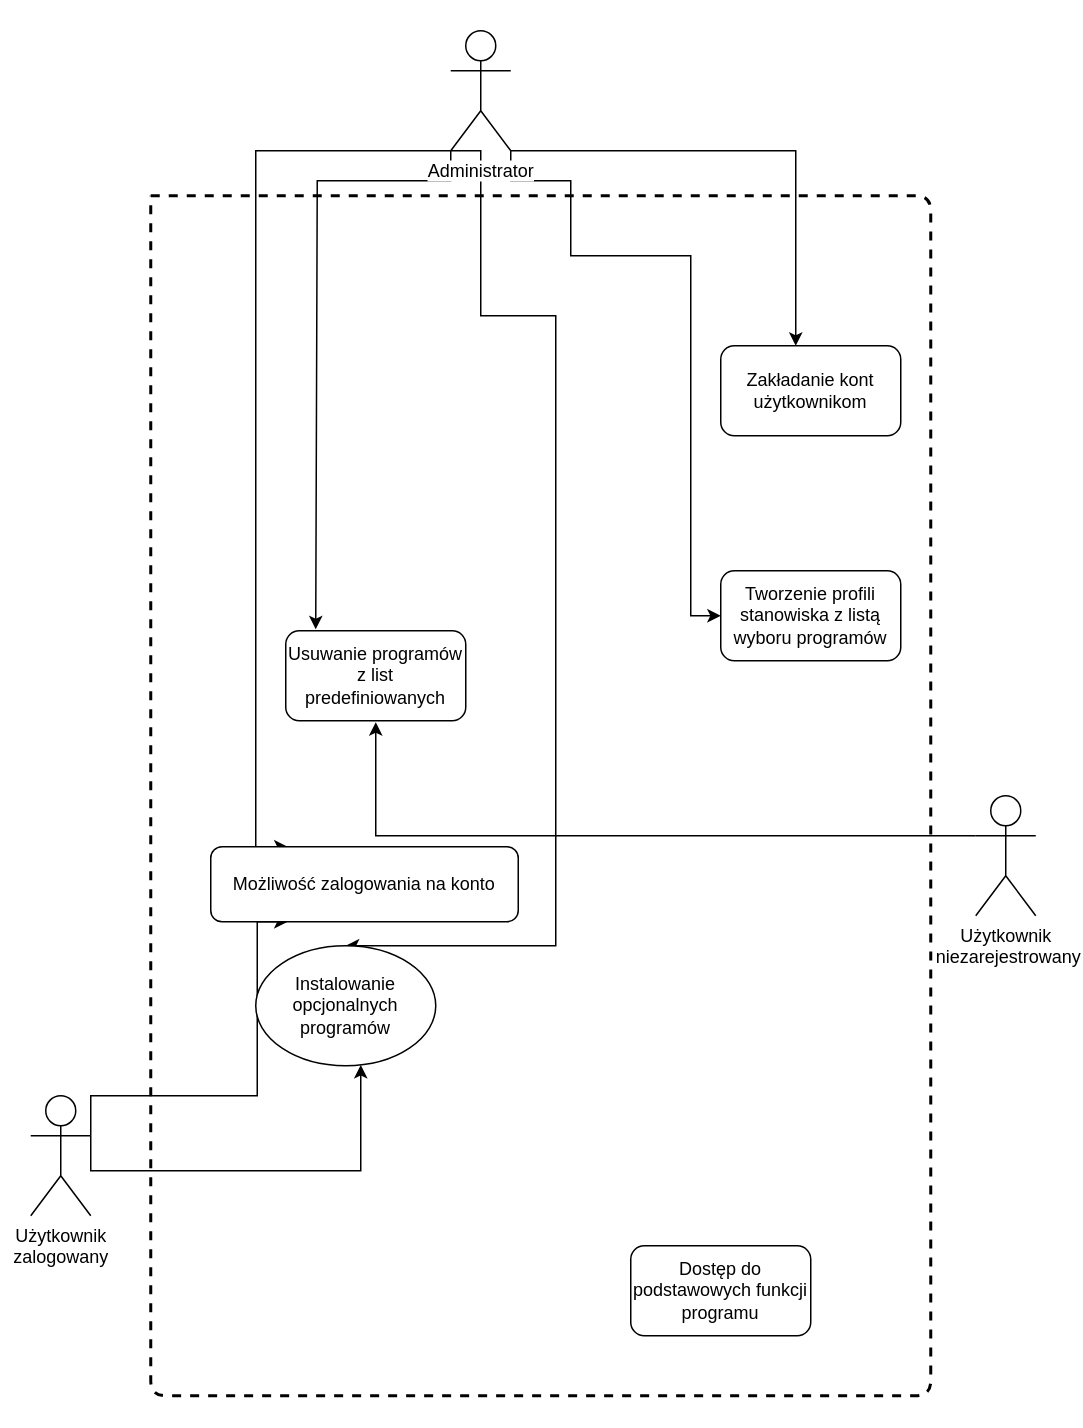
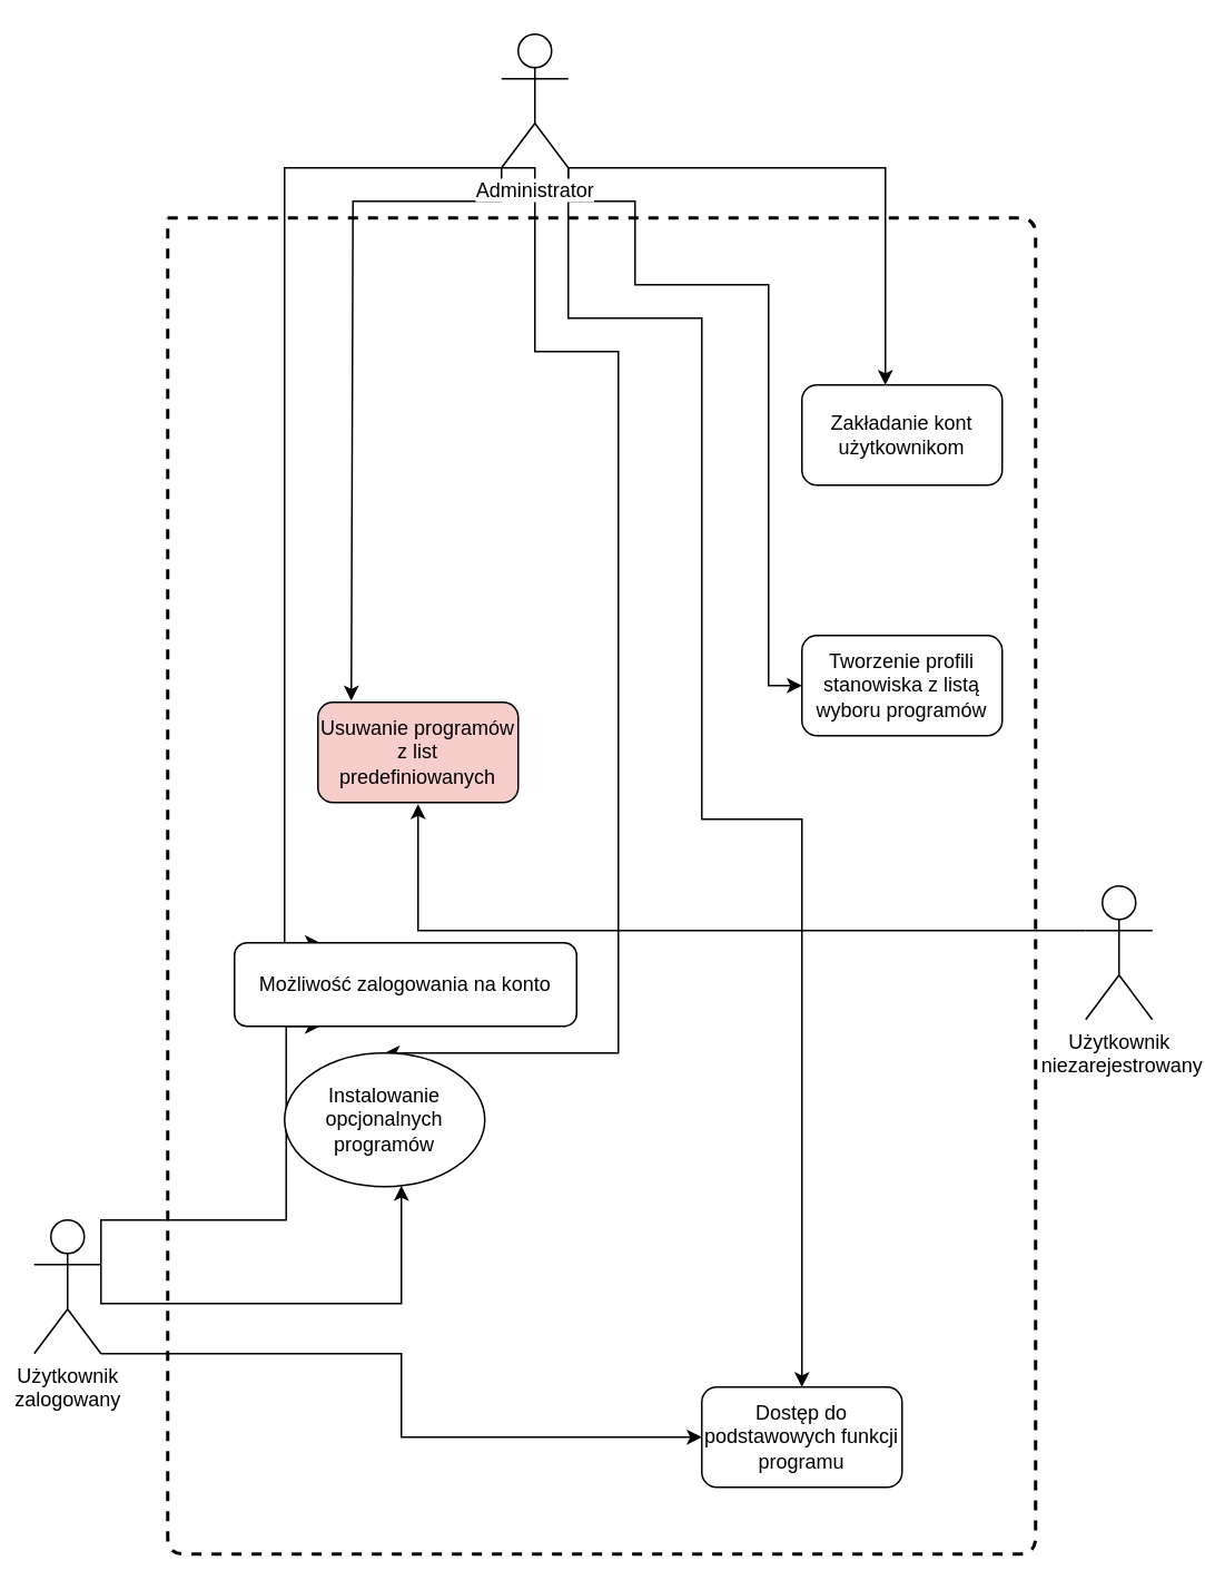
- <mxCell id="17" value="Usuwanie programów z list predefiniowanych" style="rounded=1;whiteSpace=wrap;html=1;perimeterSpacing=1;" vertex="1" parent="1"><mxGeometry x="190" y="420" width="120" height="60" as="geometry" /></mxCell>
+ <mxCell id="17" value="Usuwanie programów z list predefiniowanych" style="rounded=1;whiteSpace=wrap;html=1;perimeterSpacing=1;fillColor=#f8cecc;" vertex="1" parent="1"><mxGeometry x="190" y="420" width="120" height="60" as="geometry" /></mxCell>
+ <mxCell id="7" style="edgeStyle=orthogonalEdgeStyle;rounded=0;orthogonalLoop=1;jettySize=auto;html=1;exitX=1;exitY=1;exitDx=0;exitDy=0;exitPerimeter=0;entryX=0.5;entryY=0;entryDx=0;entryDy=0;" edge="1" parent="1" source="8" target="18"><mxGeometry relative="1" as="geometry"><mxPoint x="500" y="490" as="targetPoint" /><Array as="points"><mxPoint x="340" y="190" /><mxPoint x="420" y="190" /><mxPoint x="420" y="490" /><mxPoint x="480" y="490" /></Array></mxGeometry></mxCell>
+ <mxCell id="12" style="edgeStyle=orthogonalEdgeStyle;rounded=0;orthogonalLoop=1;jettySize=auto;html=1;exitX=1;exitY=1;exitDx=0;exitDy=0;exitPerimeter=0;entryX=0;entryY=0.5;entryDx=0;entryDy=0;" edge="1" parent="1" source="14" target="18"><mxGeometry relative="1" as="geometry"><mxPoint x="360" y="820" as="targetPoint" /><Array as="points"><mxPoint x="240" y="810" /><mxPoint x="240" y="860" /></Array></mxGeometry></mxCell>
